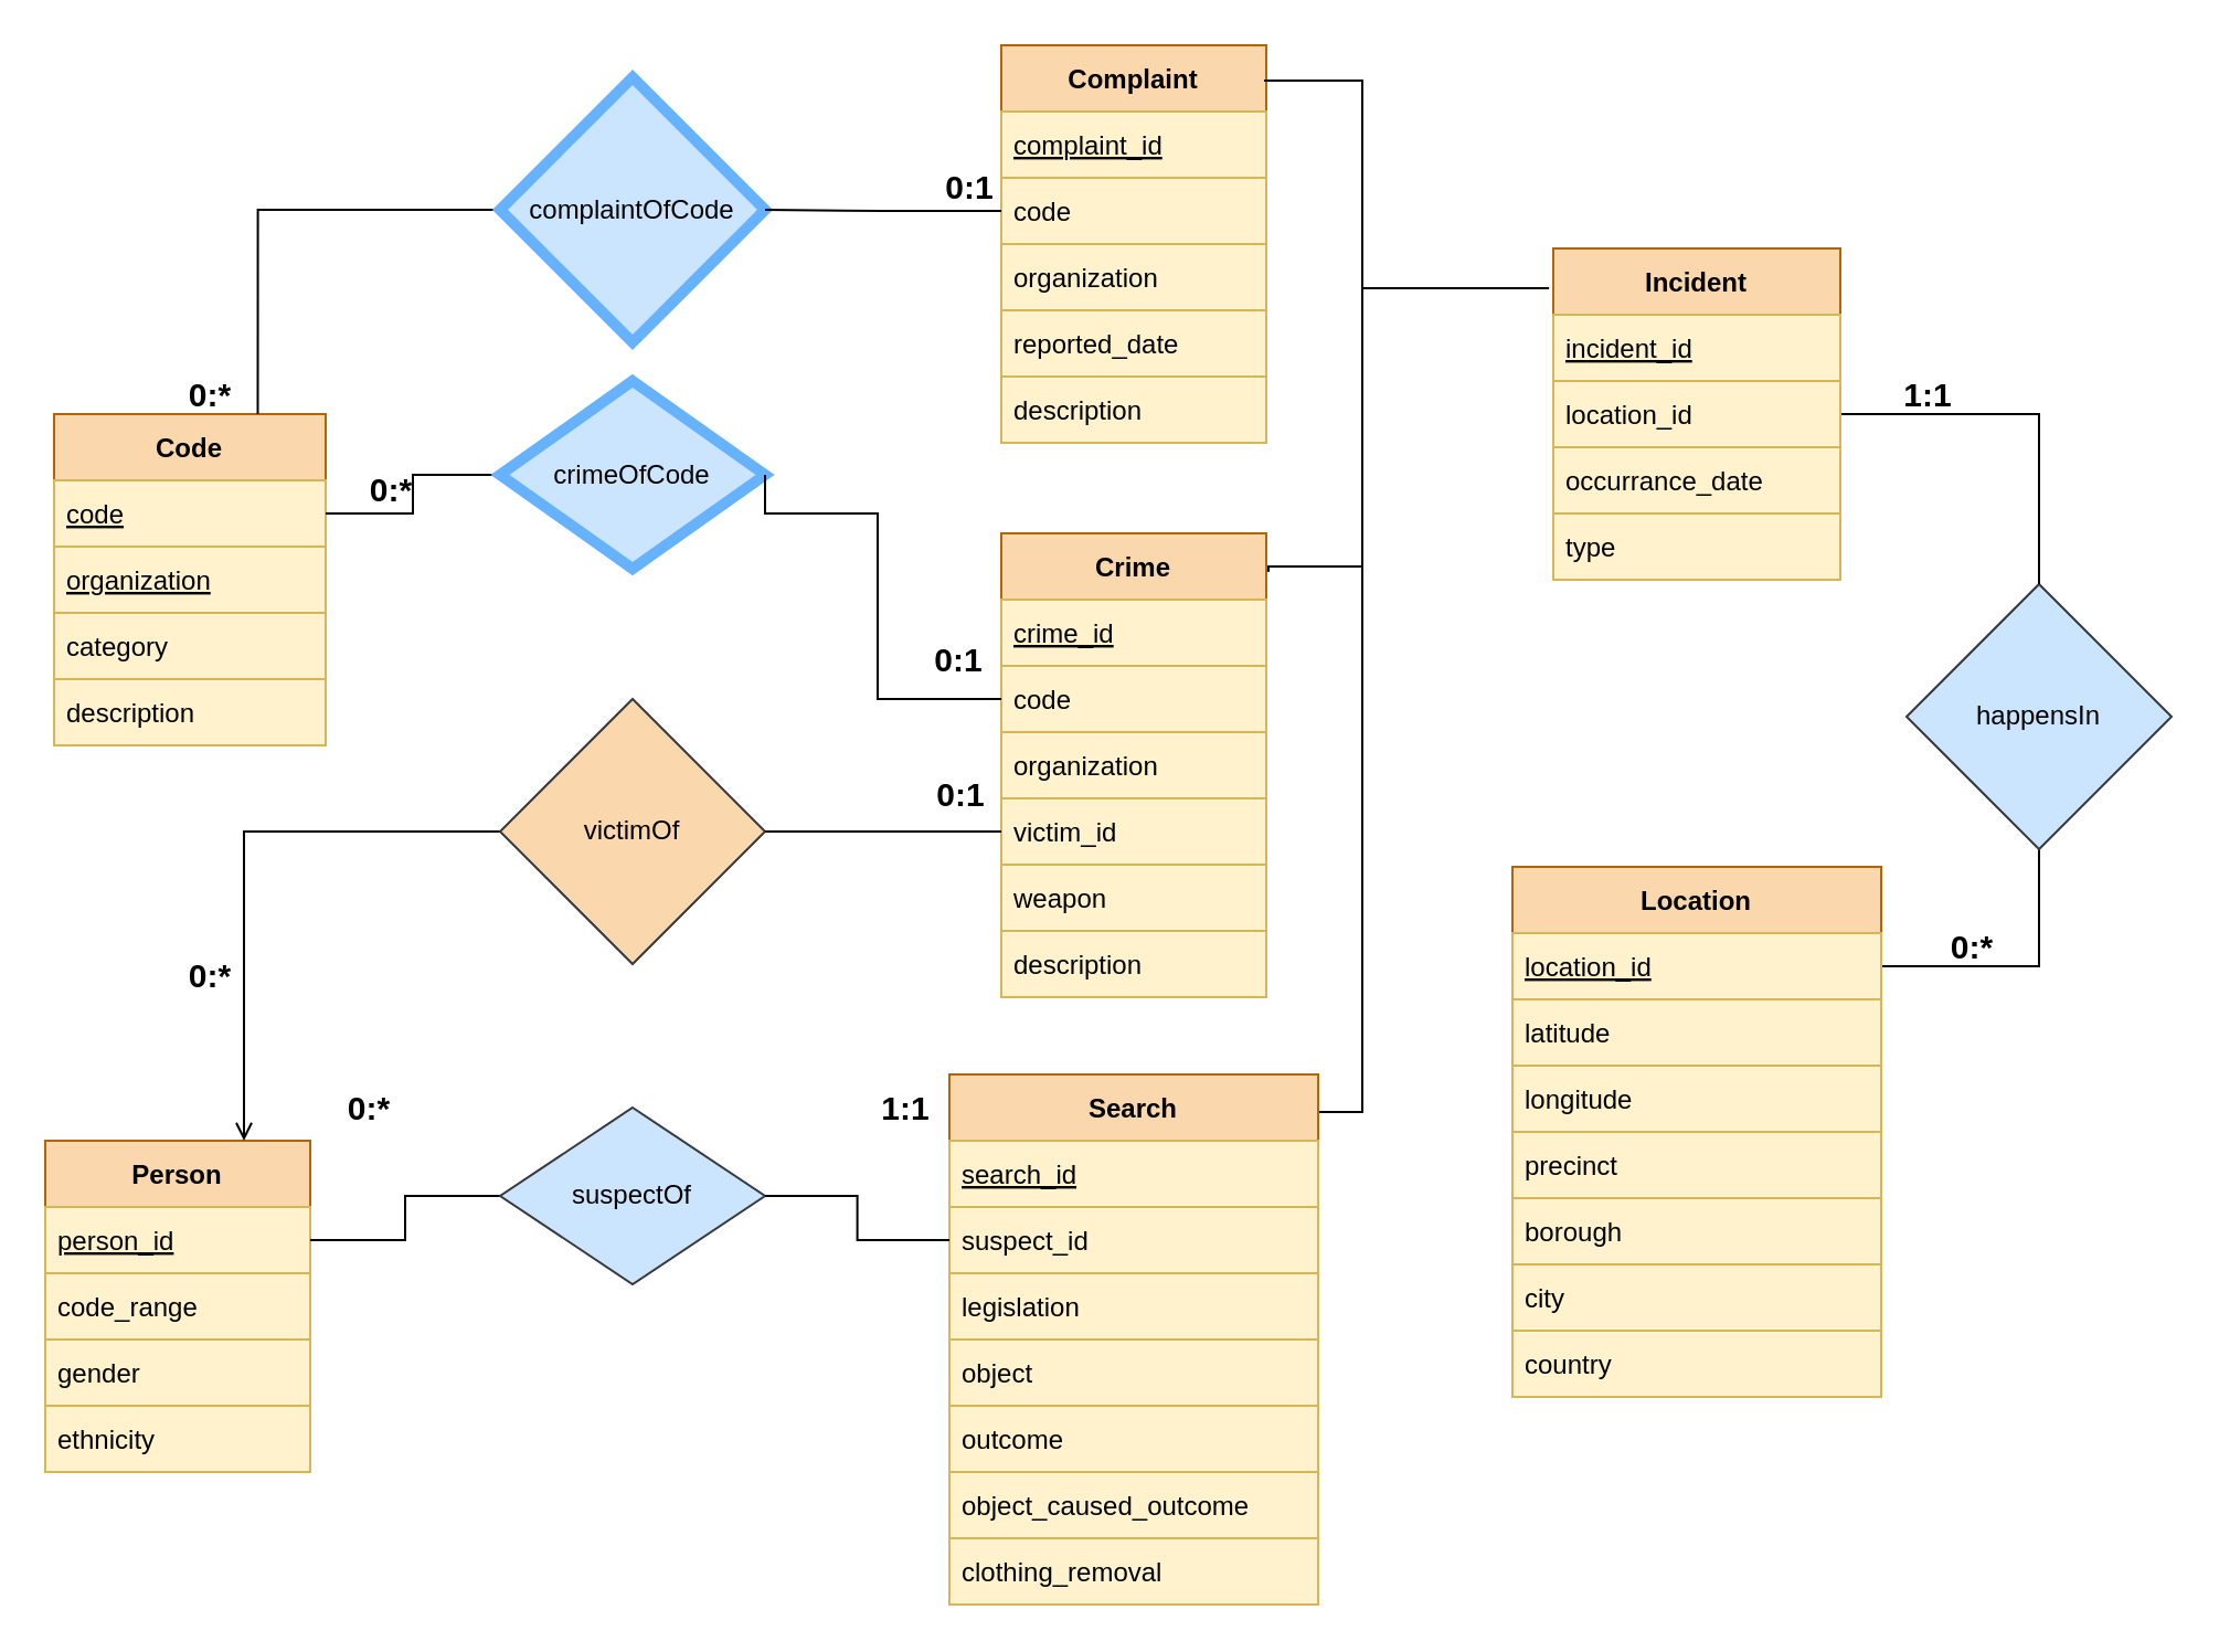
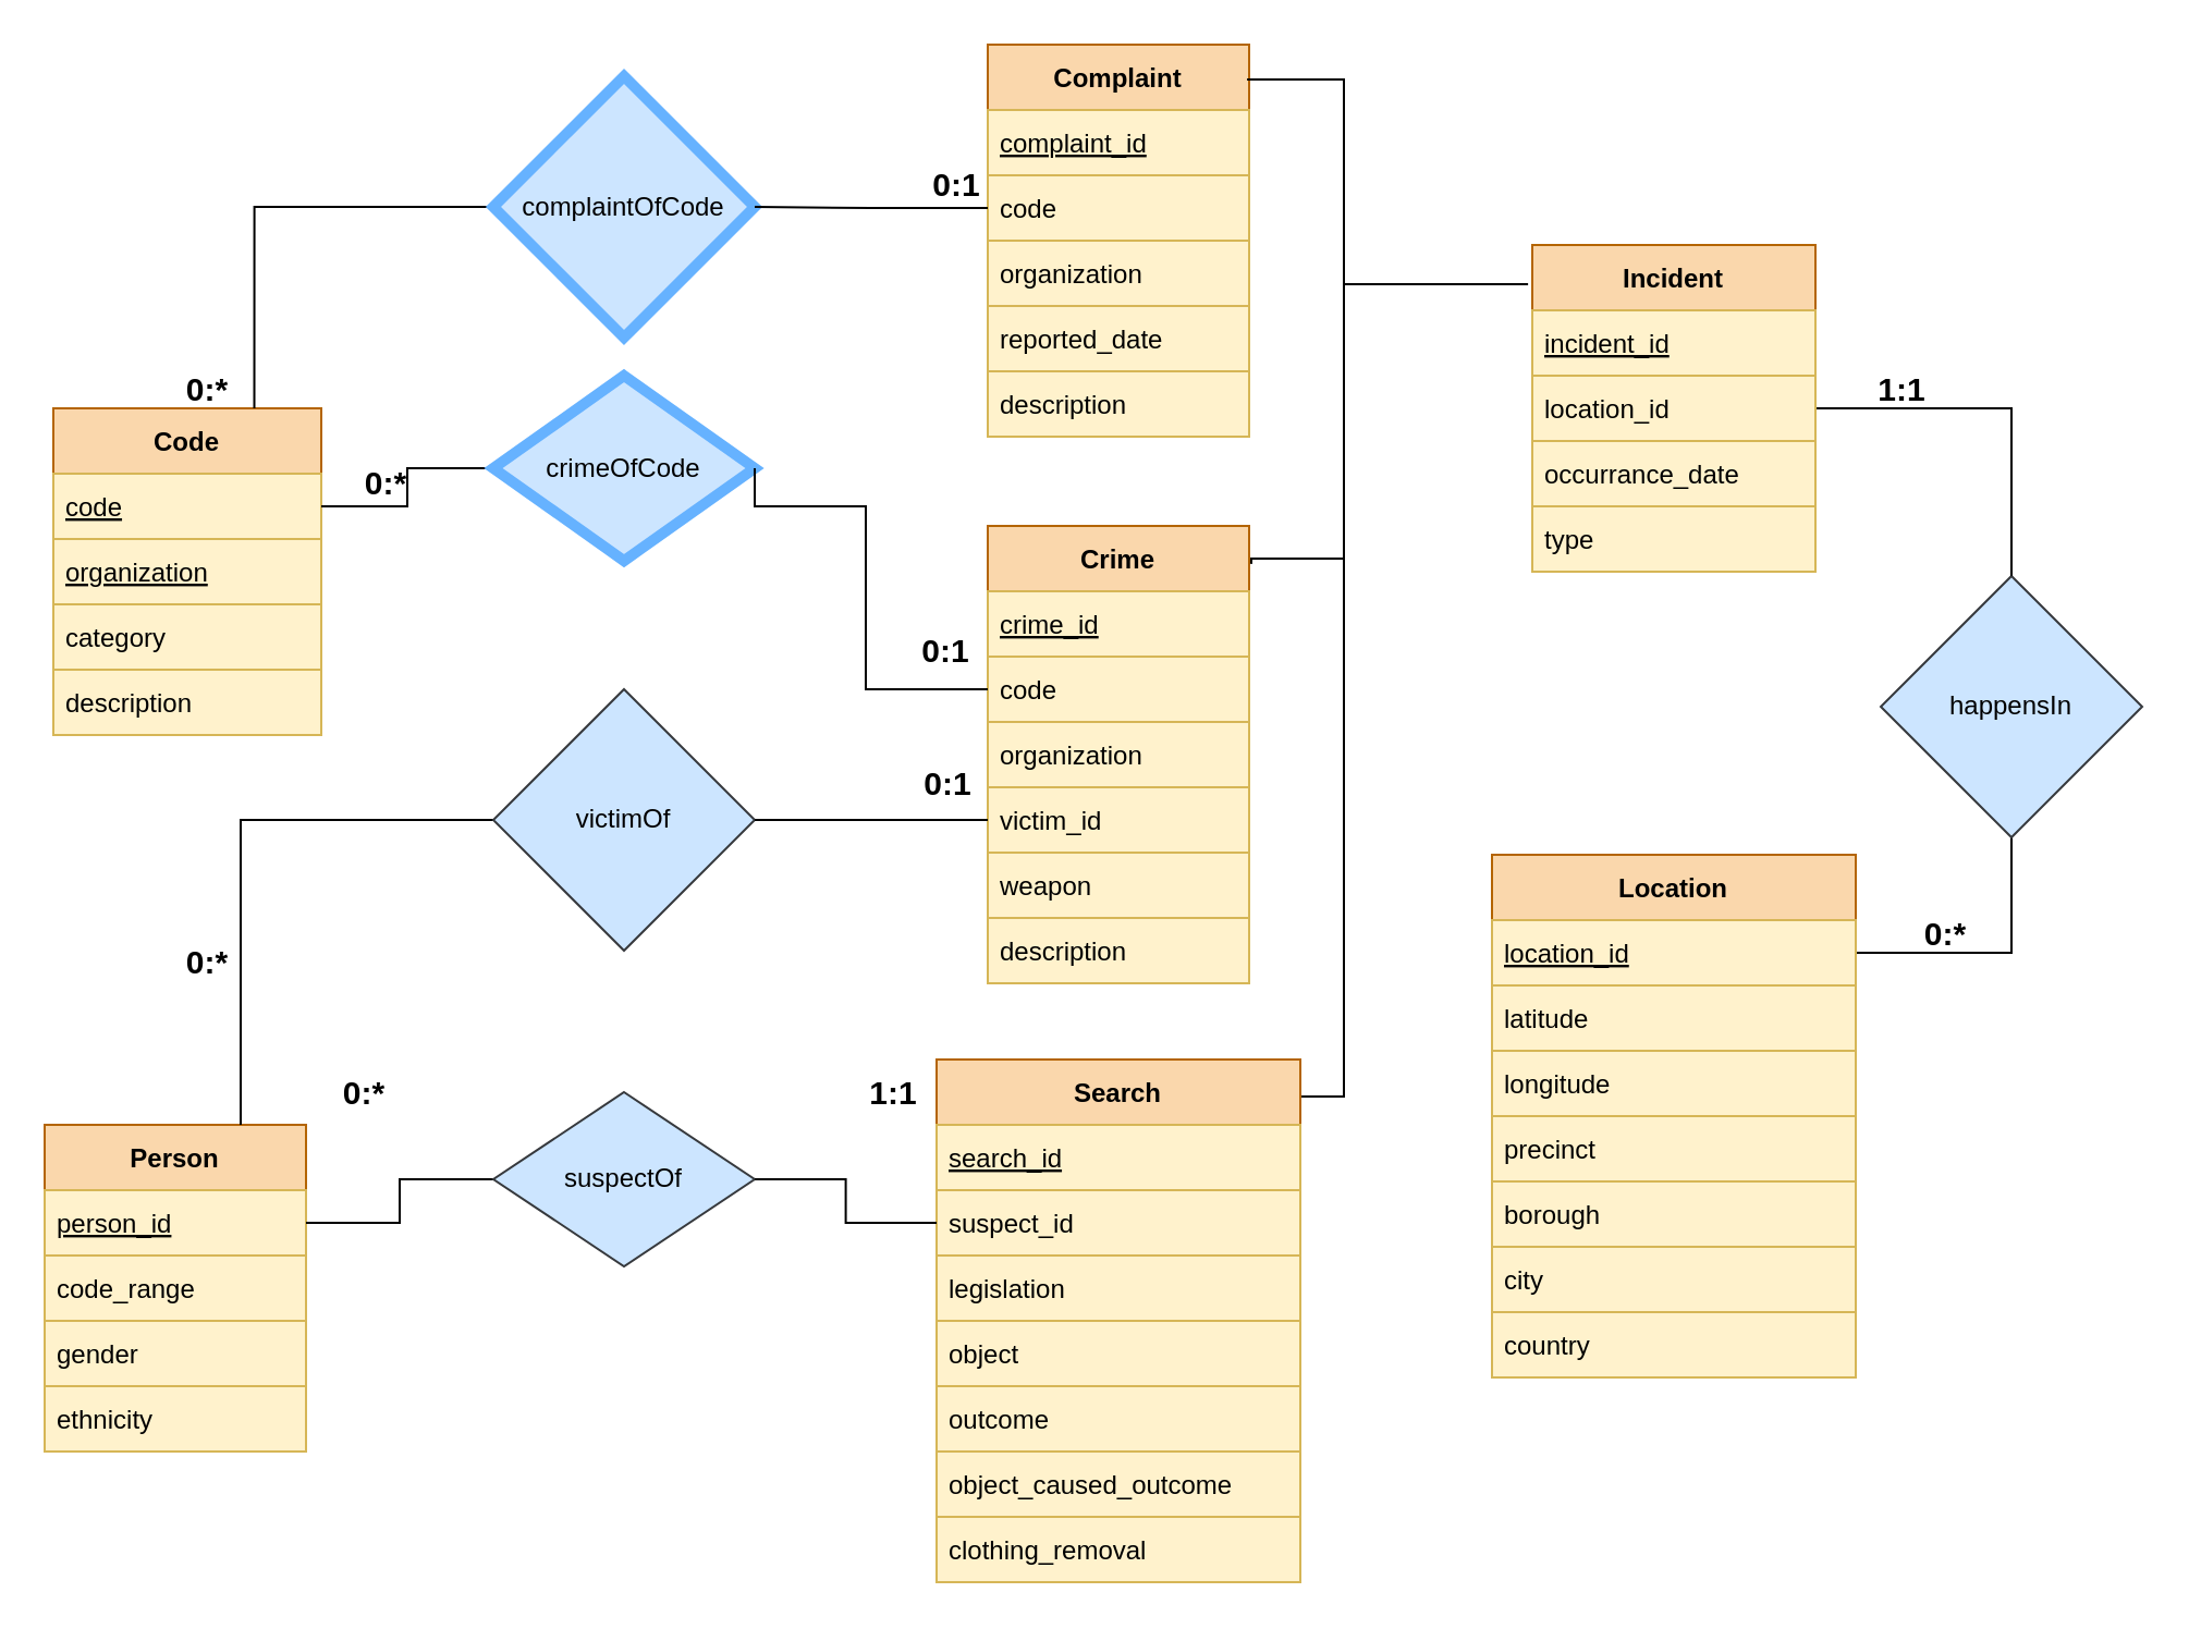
- <mxCell id="55" value="victimOf" style="rhombus;whiteSpace=wrap;html=1;rounded=0;fillColor=#fad7ac;strokeColor=#36393d;" parent="1" vertex="1"><mxGeometry x="226" y="316" width="120" height="120" as="geometry" /></mxCell>
+ <mxCell id="55" value="victimOf" style="rhombus;whiteSpace=wrap;html=1;rounded=0;fillColor=#cce5ff;strokeColor=#36393d;" parent="1" vertex="1"><mxGeometry x="226" y="316" width="120" height="120" as="geometry" /></mxCell>
- <mxCell id="54" style="edgeStyle=orthogonalEdgeStyle;rounded=0;orthogonalLoop=1;jettySize=auto;html=1;exitX=0;exitY=0.5;exitDx=0;exitDy=0;entryX=0.75;entryY=0;entryDx=0;entryDy=0;endArrow=open;endFill=0;" parent="1" source="55" target="32" edge="1"><mxGeometry relative="1" as="geometry" /></mxCell>
+ <mxCell id="54" style="edgeStyle=orthogonalEdgeStyle;rounded=0;orthogonalLoop=1;jettySize=auto;html=1;exitX=0;exitY=0.5;exitDx=0;exitDy=0;entryX=0.75;entryY=0;entryDx=0;entryDy=0;endArrow=none;endFill=0;" parent="1" source="55" target="32" edge="1"><mxGeometry relative="1" as="geometry" /></mxCell>
